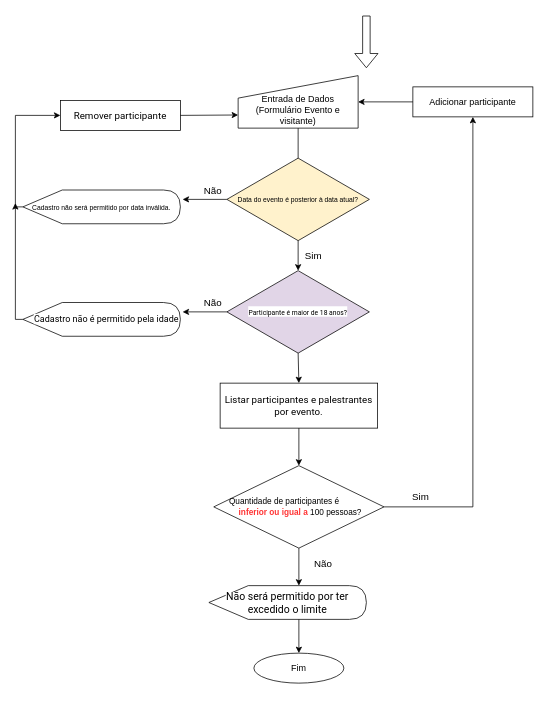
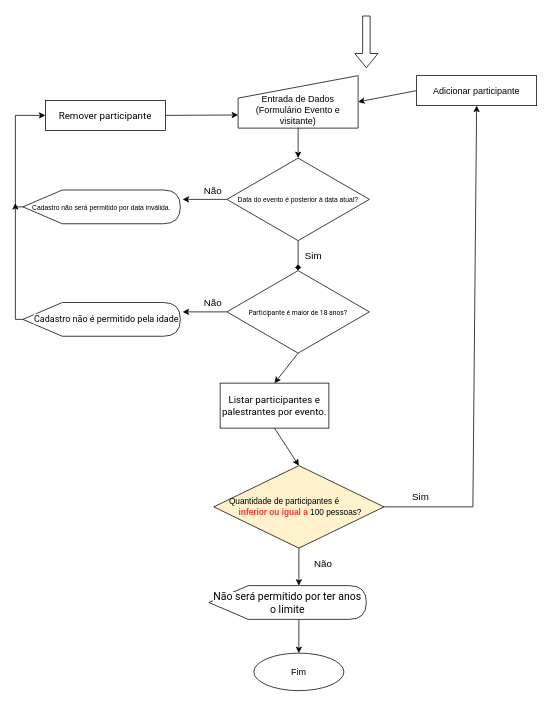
- <mxCell id="29" value="&lt;font style=&quot;font-size: 12px&quot;&gt;Adicionar participante&lt;/font&gt;" style="rounded=0;whiteSpace=wrap;html=1;labelBackgroundColor=none;labelBorderColor=none;fontSize=14;" vertex="1" parent="1"><mxGeometry x="550" y="115" width="160" height="40" as="geometry" /></mxCell>
+ <mxCell id="29" value="&lt;font style=&quot;font-size: 12px&quot;&gt;Adicionar participante&lt;/font&gt;" style="rounded=0;whiteSpace=wrap;html=1;labelBackgroundColor=none;labelBorderColor=none;fontSize=14;" vertex="1" parent="1"><mxGeometry x="555" y="100" width="160" height="40" as="geometry" /></mxCell>
- <mxCell id="19" value="&lt;span style=&quot;box-sizing: border-box ; font-family: &amp;#34;roboto&amp;#34; , sans-serif ; text-align: left ; background-color: rgb(255 , 255 , 255)&quot;&gt;&lt;font style=&quot;font-size: 13px&quot;&gt;Remover participante&lt;/font&gt;&lt;/span&gt;" style="rounded=0;whiteSpace=wrap;html=1;fontSize=12;" vertex="1" parent="1"><mxGeometry x="80" y="133" width="160" height="40" as="geometry" /></mxCell>
+ <mxCell id="19" value="&lt;span style=&quot;box-sizing: border-box ; font-family: &amp;#34;roboto&amp;#34; , sans-serif ; text-align: left ; background-color: rgb(255 , 255 , 255)&quot;&gt;&lt;font style=&quot;font-size: 13px&quot;&gt;Remover participante&lt;/font&gt;&lt;/span&gt;" style="rounded=0;whiteSpace=wrap;html=1;fontSize=12;" vertex="1" parent="1"><mxGeometry x="60" y="133" width="160" height="40" as="geometry" /></mxCell>
- <mxCell id="15" value="" style="endArrow=none;html=1;rounded=0;exitX=0.5;exitY=1;exitDx=0;exitDy=0;entryX=0.5;entryY=0;entryDx=0;entryDy=0;" edge="1" parent="1" source="2" target="3"><mxGeometry width="50" height="50" relative="1" as="geometry"><mxPoint x="312" y="275" as="sourcePoint" /><mxPoint x="253" y="275" as="targetPoint" /></mxGeometry></mxCell>
+ <mxCell id="15" value="" style="endArrow=classic;html=1;rounded=0;exitX=0.5;exitY=1;exitDx=0;exitDy=0;entryX=0.5;entryY=0;entryDx=0;entryDy=0;" edge="1" parent="1" source="2" target="3"><mxGeometry width="50" height="50" relative="1" as="geometry"><mxPoint x="312" y="275" as="sourcePoint" /><mxPoint x="253" y="275" as="targetPoint" /></mxGeometry></mxCell>
- <mxCell id="3" value="&lt;font style=&quot;font-size: 9px&quot;&gt;Data do evento é posterior à data atual?&lt;/font&gt;" style="rhombus;whiteSpace=wrap;html=1;fillColor=#fff2cc;" vertex="1" parent="1"><mxGeometry x="302" y="210" width="190" height="110" as="geometry" /></mxCell>
+ <mxCell id="3" value="&lt;font style=&quot;font-size: 9px&quot;&gt;Data do evento é posterior à data atual?&lt;/font&gt;" style="rhombus;whiteSpace=wrap;html=1;" vertex="1" parent="1"><mxGeometry x="302" y="210" width="190" height="110" as="geometry" /></mxCell>
- <mxCell id="13" value="" style="endArrow=classic;html=1;rounded=0;exitX=0.5;exitY=1;exitDx=0;exitDy=0;entryX=0.5;entryY=0;entryDx=0;entryDy=0;" edge="1" parent="1" source="3" target="8"><mxGeometry width="50" height="50" relative="1" as="geometry"><mxPoint x="312" y="275" as="sourcePoint" /><mxPoint x="253" y="275" as="targetPoint" /></mxGeometry></mxCell>
+ <mxCell id="13" value="" style="endArrow=diamond;html=1;rounded=0;exitX=0.5;exitY=1;exitDx=0;exitDy=0;entryX=0.5;entryY=0;entryDx=0;entryDy=0;" edge="1" parent="1" source="3" target="8"><mxGeometry width="50" height="50" relative="1" as="geometry"><mxPoint x="312" y="275" as="sourcePoint" /><mxPoint x="253" y="275" as="targetPoint" /></mxGeometry></mxCell>
- <mxCell id="8" value="&lt;span id=&quot;yui_3_17_2_1_1645494084355_107&quot; style=&quot;box-sizing: border-box ; font-family: &amp;#34;roboto&amp;#34; , sans-serif ; text-align: left ; background-color: rgb(255 , 255 , 255)&quot;&gt;&lt;font style=&quot;font-size: 9px&quot;&gt;Participante é maior de 18 anos?&lt;/font&gt;&lt;/span&gt;" style="rhombus;whiteSpace=wrap;html=1;fillColor=#e1d5e7;" vertex="1" parent="1"><mxGeometry x="302" y="360" width="190" height="110" as="geometry" /></mxCell>
+ <mxCell id="8" value="&lt;span id=&quot;yui_3_17_2_1_1645494084355_107&quot; style=&quot;box-sizing: border-box ; font-family: &amp;#34;roboto&amp;#34; , sans-serif ; text-align: left ; background-color: rgb(255 , 255 , 255)&quot;&gt;&lt;font style=&quot;font-size: 9px&quot;&gt;Participante é maior de 18 anos?&lt;/font&gt;&lt;/span&gt;" style="rhombus;whiteSpace=wrap;html=1;" vertex="1" parent="1"><mxGeometry x="302" y="360" width="190" height="110" as="geometry" /></mxCell>
- <mxCell id="16" value="&lt;span style=&quot;box-sizing: border-box ; font-family: &amp;#34;roboto&amp;#34; , sans-serif ; text-align: left ; background-color: rgb(255 , 255 , 255)&quot;&gt;&lt;font style=&quot;font-size: 13px&quot;&gt;Listar participantes e palestrantes por evento.&lt;/font&gt;&lt;/span&gt;" style="rounded=0;whiteSpace=wrap;html=1;fontSize=12;" vertex="1" parent="1"><mxGeometry x="293" y="510" width="210" height="60" as="geometry" /></mxCell>
+ <mxCell id="16" value="&lt;span style=&quot;box-sizing: border-box ; font-family: &amp;#34;roboto&amp;#34; , sans-serif ; text-align: left ; background-color: rgb(255 , 255 , 255)&quot;&gt;&lt;font style=&quot;font-size: 13px&quot;&gt;Listar participantes e palestrantes por evento.&lt;/font&gt;&lt;/span&gt;" style="rounded=0;whiteSpace=wrap;html=1;fontSize=12;" vertex="1" parent="1"><mxGeometry x="293" y="510" width="145" height="60" as="geometry" /></mxCell>
- <mxCell id="21" value="Quantidade de participantes é&amp;nbsp; &amp;nbsp; &amp;nbsp; &amp;nbsp; &amp;nbsp; &amp;nbsp; &amp;nbsp; &amp;nbsp;&lt;b&gt;&lt;font color=&quot;#ff3333&quot;&gt;inferior&lt;/font&gt;&lt;/b&gt;&lt;font color=&quot;#ff3333&quot;&gt;&lt;b&gt; ou igual a &lt;/b&gt;&lt;/font&gt;100 pessoas?" style="rhombus;horizontal=1;verticalAlign=middle;textDirection=ltr;labelPosition=center;verticalLabelPosition=middle;align=center;fontSize=11;labelBackgroundColor=none;labelBorderColor=none;html=1;whiteSpace=wrap;" vertex="1" parent="1"><mxGeometry x="284.5" y="620" width="227" height="110" as="geometry" /></mxCell>
+ <mxCell id="21" value="Quantidade de participantes é&amp;nbsp; &amp;nbsp; &amp;nbsp; &amp;nbsp; &amp;nbsp; &amp;nbsp; &amp;nbsp; &amp;nbsp;&lt;b&gt;&lt;font color=&quot;#ff3333&quot;&gt;inferior&lt;/font&gt;&lt;/b&gt;&lt;font color=&quot;#ff3333&quot;&gt;&lt;b&gt; ou igual a &lt;/b&gt;&lt;/font&gt;100 pessoas?" style="rhombus;horizontal=1;verticalAlign=middle;textDirection=ltr;labelPosition=center;verticalLabelPosition=middle;align=center;fontSize=11;labelBackgroundColor=none;labelBorderColor=none;html=1;whiteSpace=wrap;fillColor=#fff2cc;" vertex="1" parent="1"><mxGeometry x="284.5" y="620" width="227" height="110" as="geometry" /></mxCell>
- <mxCell id="22" value="&lt;span id=&quot;yui_3_17_2_1_1645494084355_114&quot; style=&quot;box-sizing: border-box ; font-family: &amp;#34;roboto&amp;#34; , sans-serif ; background-color: rgb(255 , 255 , 255)&quot;&gt;&lt;font style=&quot;font-size: 14px&quot;&gt;Não será permitido por ter excedido o limite&lt;/font&gt;&lt;/span&gt;" style="shape=display;whiteSpace=wrap;html=1;align=center;" vertex="1" parent="1"><mxGeometry x="278" y="780" width="210" height="45" as="geometry" /></mxCell>
+ <mxCell id="22" value="&lt;span id=&quot;yui_3_17_2_1_1645494084355_114&quot; style=&quot;box-sizing: border-box ; font-family: &amp;#34;roboto&amp;#34; , sans-serif ; background-color: rgb(255 , 255 , 255)&quot;&gt;&lt;font style=&quot;font-size: 14px&quot;&gt;Não será permitido por ter anos o limite&lt;/font&gt;&lt;/span&gt;" style="shape=display;whiteSpace=wrap;html=1;align=center;" vertex="1" parent="1"><mxGeometry x="278" y="780" width="210" height="45" as="geometry" /></mxCell>
- <mxCell id="30" value="Fim" style="ellipse;whiteSpace=wrap;html=1;" vertex="1" parent="1"><mxGeometry x="338" y="870" width="120" height="40" as="geometry" /></mxCell>
+ <mxCell id="30" value="Fim" style="ellipse;whiteSpace=wrap;html=1;" vertex="1" parent="1"><mxGeometry x="338" y="870" width="120" height="50" as="geometry" /></mxCell>
